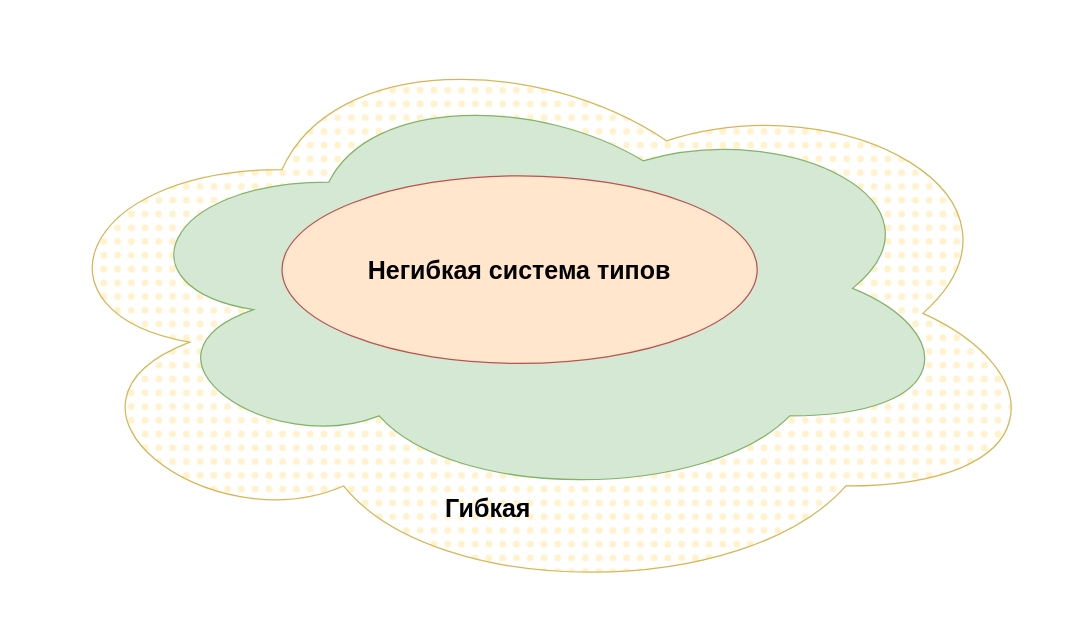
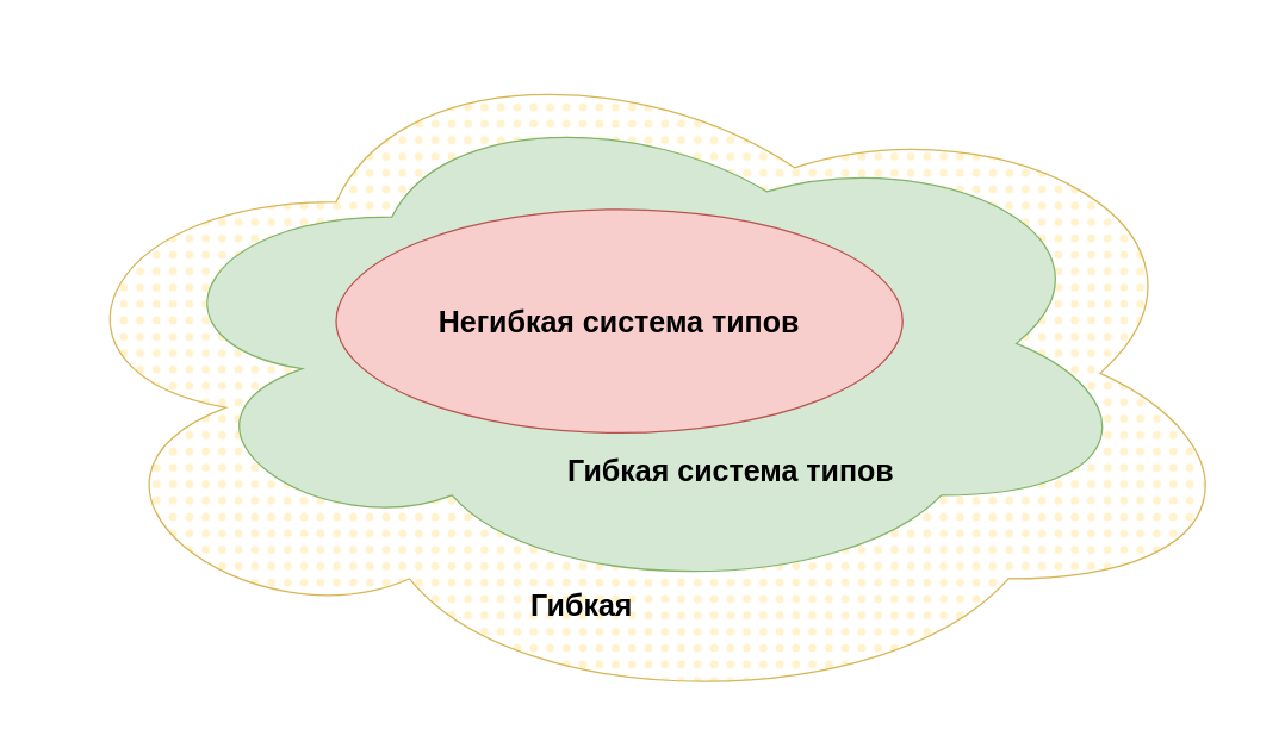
- <mxCell id="4" value="Негибкая система типов" style="ellipse;whiteSpace=wrap;html=1;fillColor=#ffe6cc;strokeColor=#b85450;fontSize=20;fontStyle=1;" vertex="1" parent="1"><mxGeometry x="225" y="140" width="380" height="150" as="geometry" /></mxCell>
+ <mxCell id="4" value="Негибкая система типов" style="ellipse;whiteSpace=wrap;html=1;fillColor=#f8cecc;strokeColor=#b85450;fontSize=20;fontStyle=1" vertex="1" parent="1"><mxGeometry x="225" y="140" width="380" height="150" as="geometry" /></mxCell>
+ <mxCell id="5" value="Гибкая система типов" style="text;html=1;align=center;verticalAlign=middle;whiteSpace=wrap;rounded=0;fontSize=20;fontStyle=1" vertex="1" parent="1"><mxGeometry x="335" y="300" width="310" height="30" as="geometry" /></mxCell>
